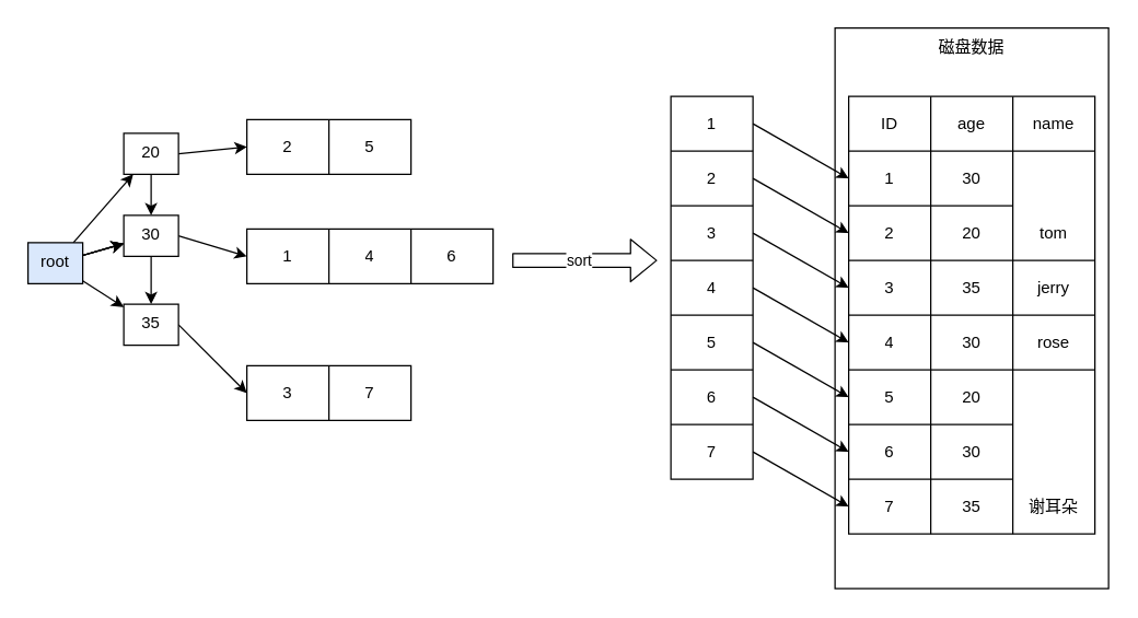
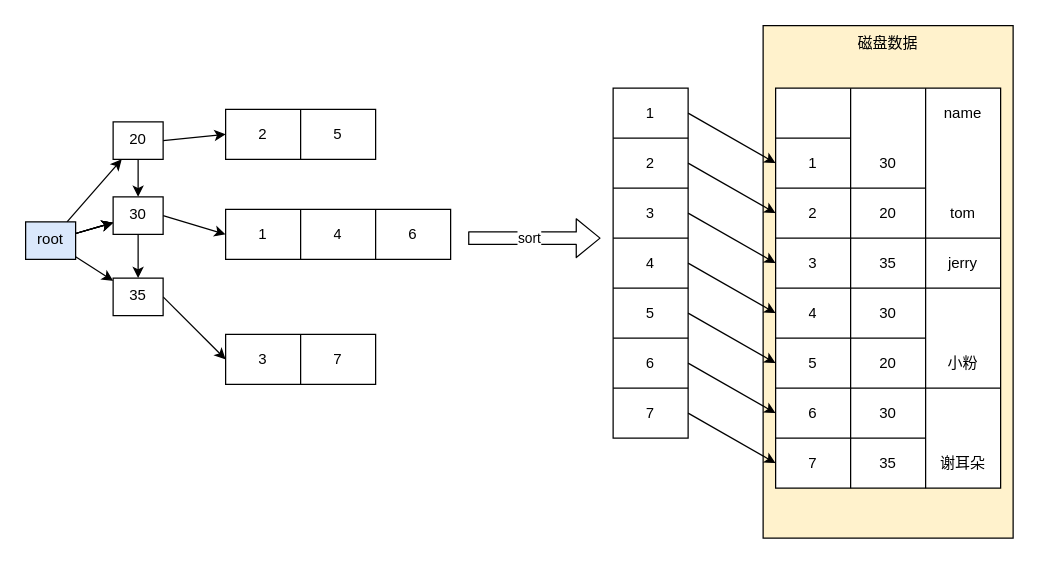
- <mxCell id="2" value="磁盘数据" style="rounded=0;whiteSpace=wrap;html=1;labelBackgroundColor=none;verticalAlign=top;" parent="1" vertex="1"><mxGeometry x="610" y="20" width="200" height="410" as="geometry" /></mxCell>
+ <mxCell id="2" value="磁盘数据" style="rounded=0;whiteSpace=wrap;html=1;labelBackgroundColor=none;verticalAlign=top;fillColor=#fff2cc;" parent="1" vertex="1"><mxGeometry x="610" y="20" width="200" height="410" as="geometry" /></mxCell>
- <mxCell id="5" value="ID" style="shape=partialRectangle;html=1;whiteSpace=wrap;connectable=0;overflow=hidden;fillColor=none;top=0;left=0;bottom=0;right=0;" parent="4" vertex="1"><mxGeometry width="60" height="40" as="geometry" /></mxCell>
- <mxCell id="6" value="age" style="shape=partialRectangle;html=1;whiteSpace=wrap;connectable=0;overflow=hidden;fillColor=none;top=0;left=0;bottom=0;right=0;" parent="4" vertex="1"><mxGeometry x="60" width="60" height="40" as="geometry" /></mxCell>
- <mxCell id="22" value="rose" style="shape=partialRectangle;html=1;whiteSpace=wrap;connectable=0;overflow=hidden;fillColor=none;top=0;left=0;bottom=0;right=0;" parent="19" vertex="1"><mxGeometry x="120" width="60" height="40" as="geometry" /></mxCell>
+ <mxCell id="26" value="小粉" style="shape=partialRectangle;html=1;whiteSpace=wrap;connectable=0;overflow=hidden;fillColor=none;top=0;left=0;bottom=0;right=0;" parent="23" vertex="1"><mxGeometry x="120" width="60" height="40" as="geometry" /></mxCell>
